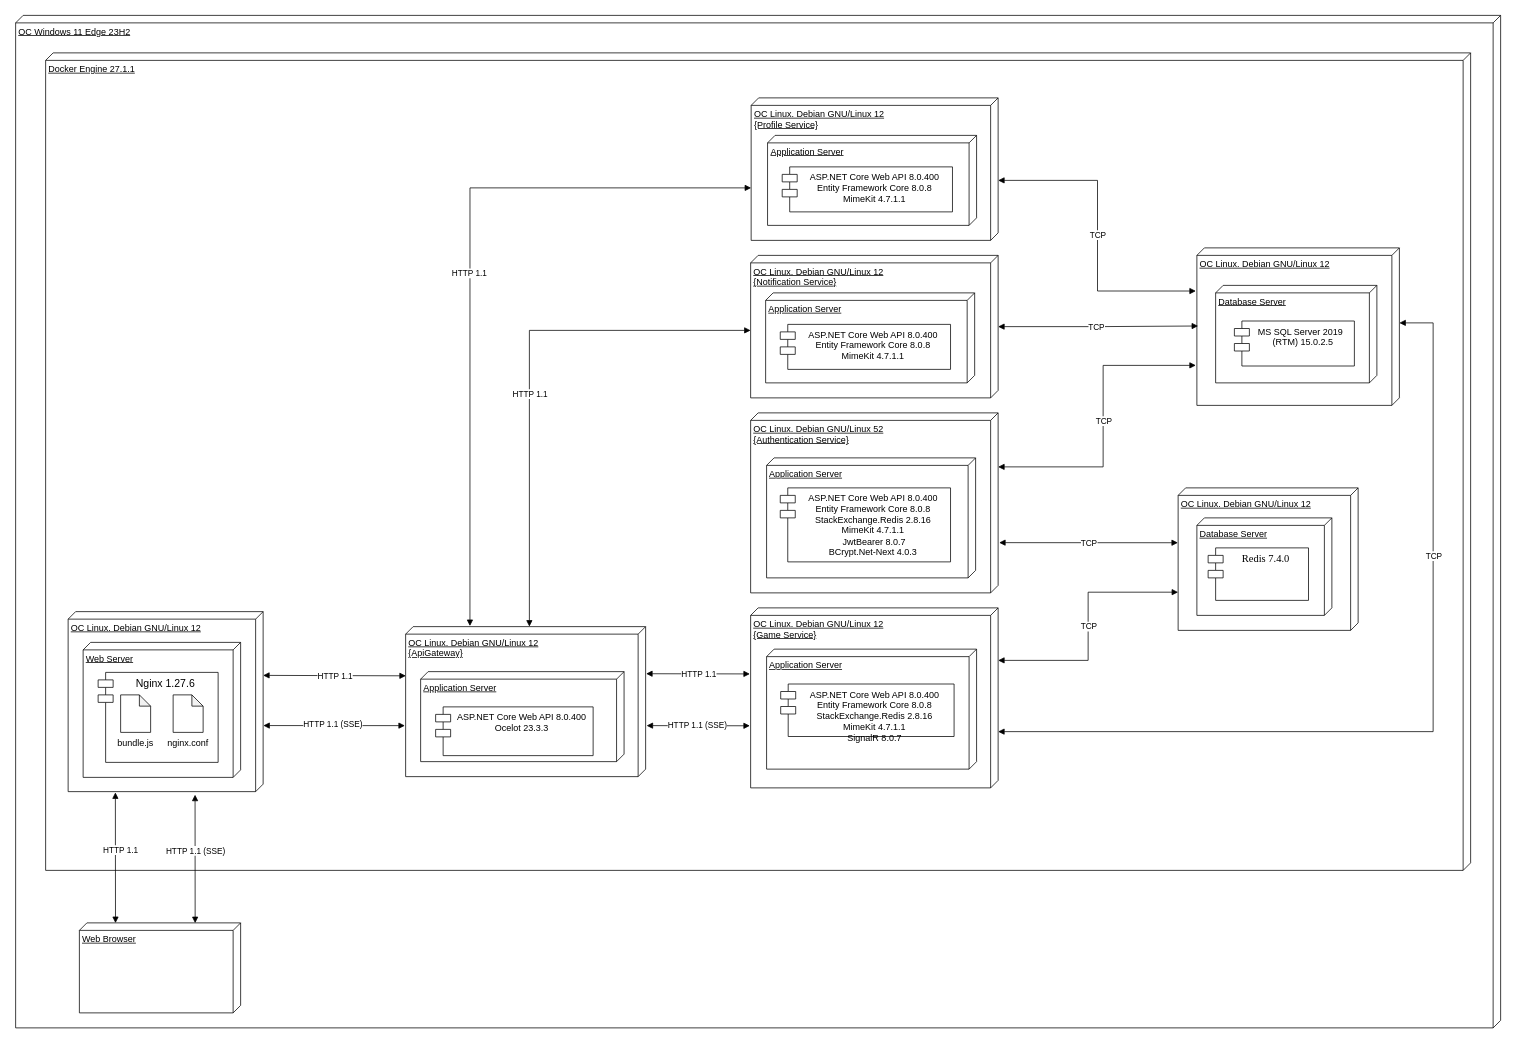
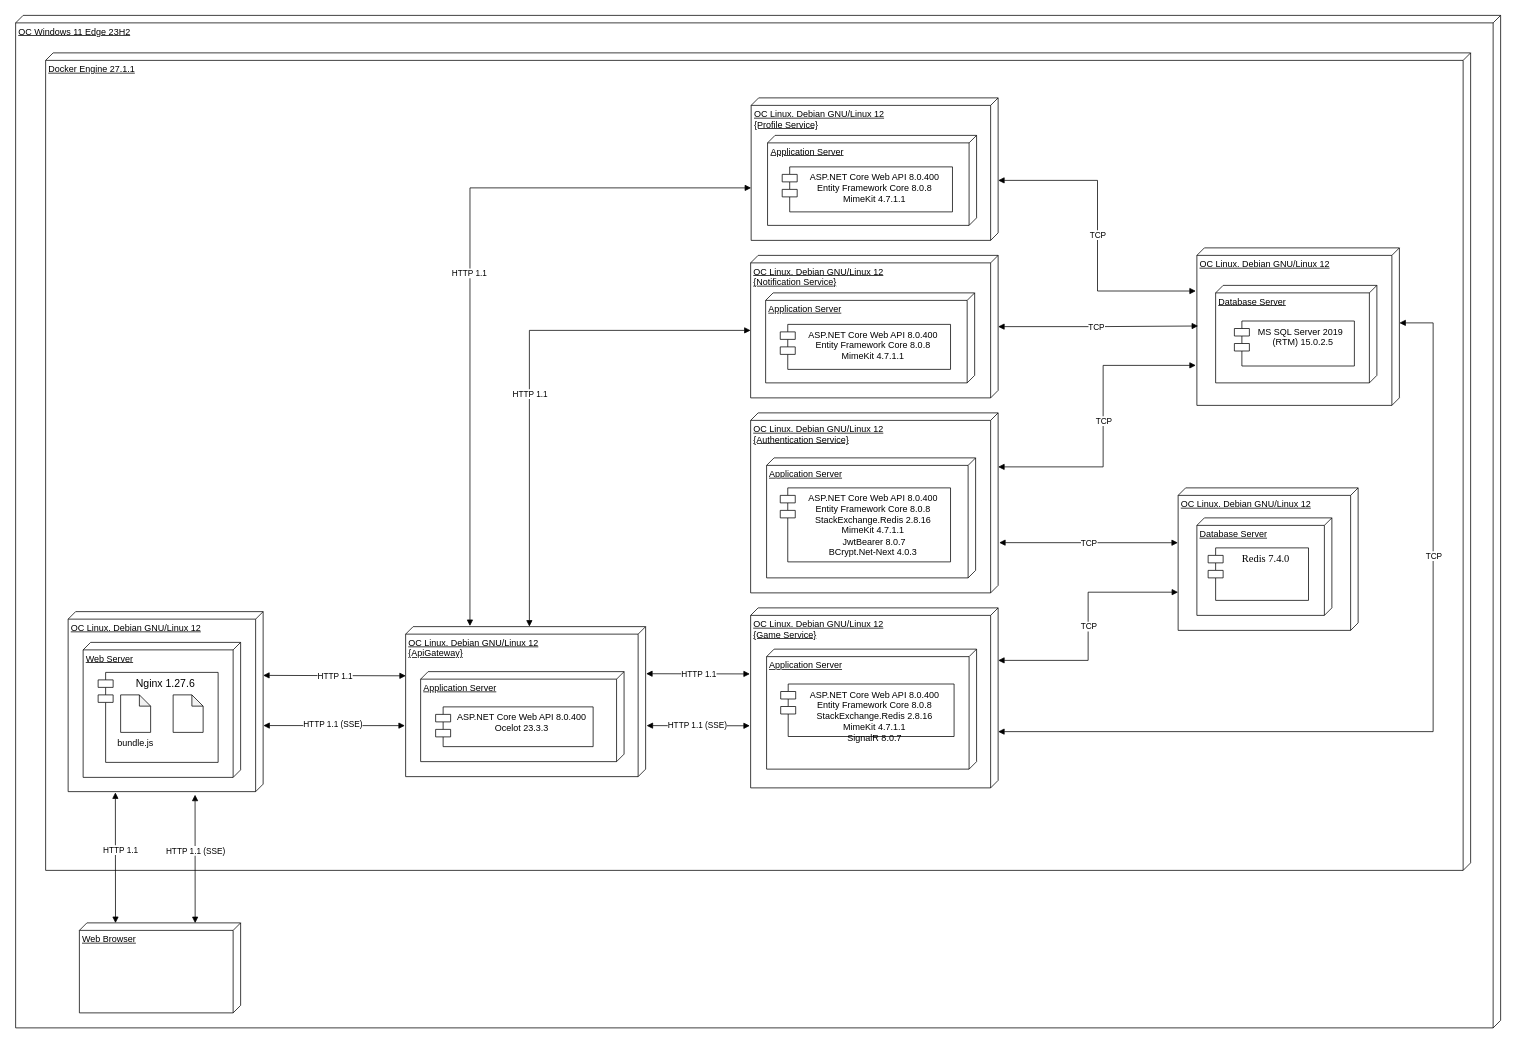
- <mxCell id="34" value="&lt;div&gt;ОС Linux. Debian GNU/Linux 52&lt;/div&gt;&lt;div&gt;{Authentication Service}&lt;/div&gt;" style="verticalAlign=top;align=left;spacingTop=8;spacingLeft=2;spacingRight=12;shape=cube;size=10;direction=south;fontStyle=4;html=1;whiteSpace=wrap;" parent="33" vertex="1"><mxGeometry y="-80" width="330" height="240" as="geometry" /></mxCell>
+ <mxCell id="34" value="&lt;div&gt;ОС Linux. Debian GNU/Linux 12&lt;/div&gt;&lt;div&gt;{Authentication Service}&lt;/div&gt;" style="verticalAlign=top;align=left;spacingTop=8;spacingLeft=2;spacingRight=12;shape=cube;size=10;direction=south;fontStyle=4;html=1;whiteSpace=wrap;" parent="33" vertex="1"><mxGeometry y="-80" width="330" height="240" as="geometry" /></mxCell>
- <mxCell id="23" value="ASP.NET Core Web API 8.0.400&lt;div&gt;Ocelot 23.3.3&lt;/div&gt;" style="shape=module;align=left;spacingLeft=20;align=center;verticalAlign=top;whiteSpace=wrap;html=1;" parent="1" vertex="1"><mxGeometry x="580" y="942" width="210" height="65" as="geometry" /></mxCell>
+ <mxCell id="23" value="ASP.NET Core Web API 8.0.400&lt;div&gt;Ocelot 23.3.3&lt;/div&gt;" style="shape=module;align=left;spacingLeft=20;align=center;verticalAlign=top;whiteSpace=wrap;html=1;" parent="1" vertex="1"><mxGeometry x="580" y="942" width="210" height="53" as="geometry" /></mxCell>
- <mxCell id="68" value="nginx.conf" style="text;html=1;align=center;verticalAlign=middle;whiteSpace=wrap;rounded=0;" parent="66" vertex="1"><mxGeometry x="70" y="50" width="60" height="30" as="geometry" /></mxCell>
